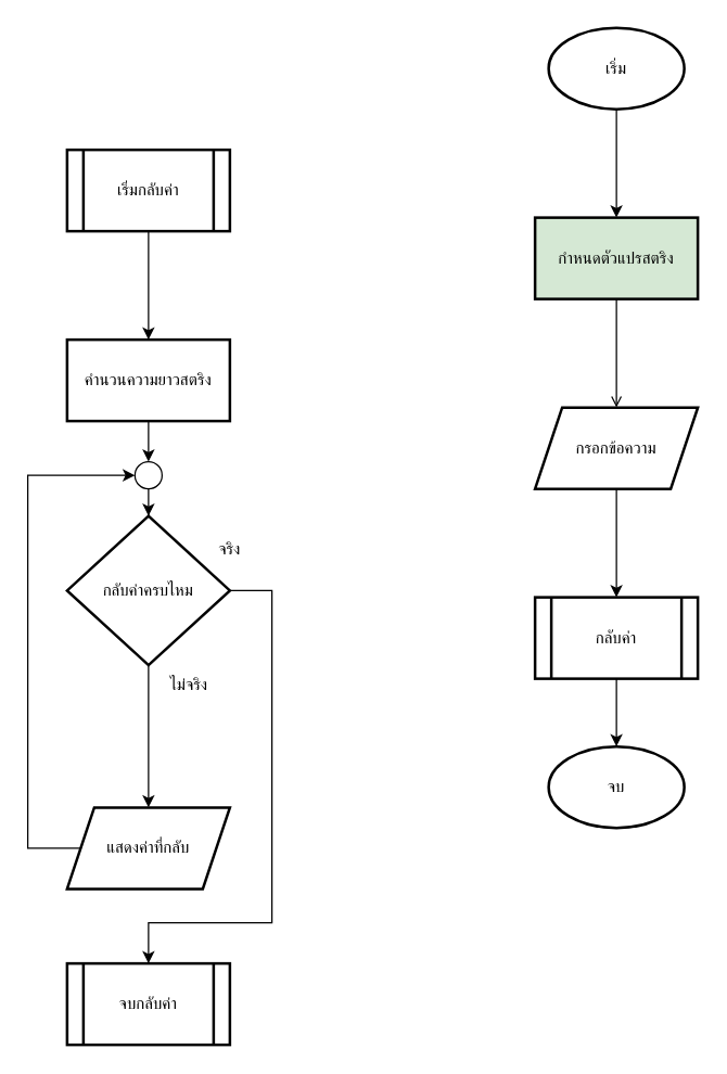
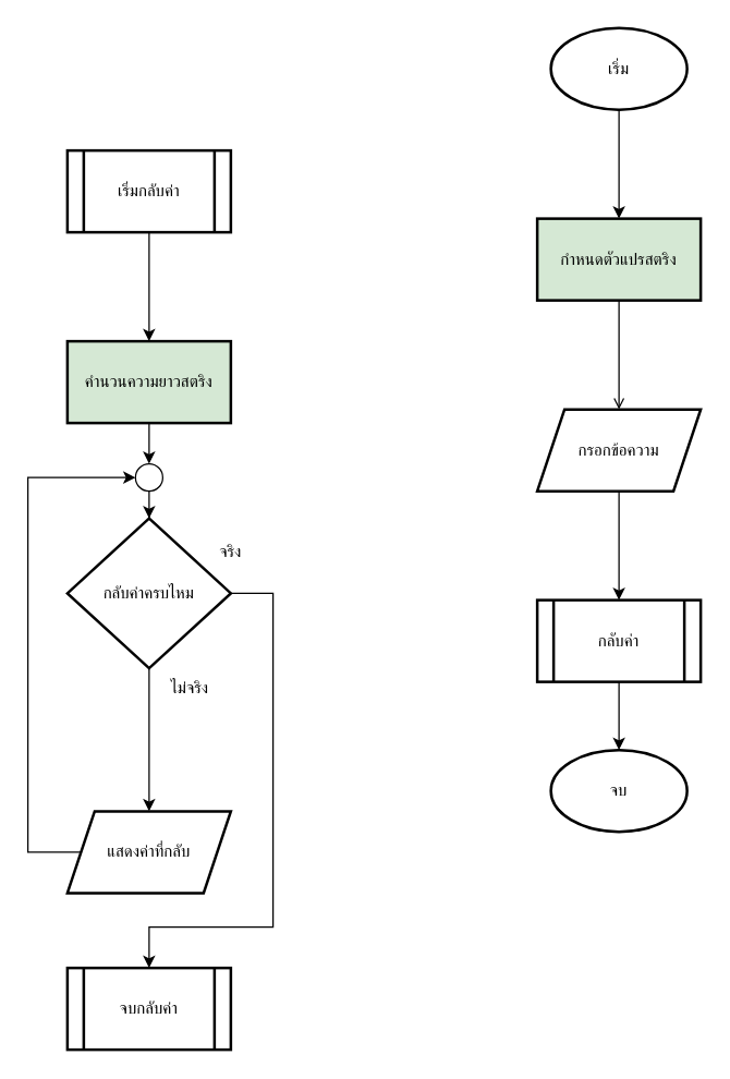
- <mxCell id="13" value="คำนวนความยาวสตริง" style="whiteSpace=wrap;html=1;strokeWidth=2;" vertex="1" parent="1"><mxGeometry x="49" y="250" width="120" height="60" as="geometry" /></mxCell>
+ <mxCell id="13" value="คำนวนความยาวสตริง" style="whiteSpace=wrap;html=1;strokeWidth=2;fillColor=#d5e8d4;" vertex="1" parent="1"><mxGeometry x="49" y="250" width="120" height="60" as="geometry" /></mxCell>
